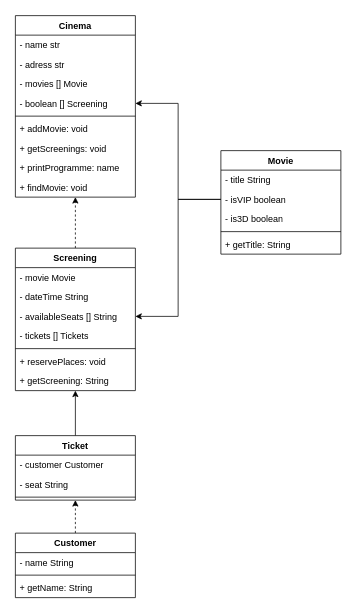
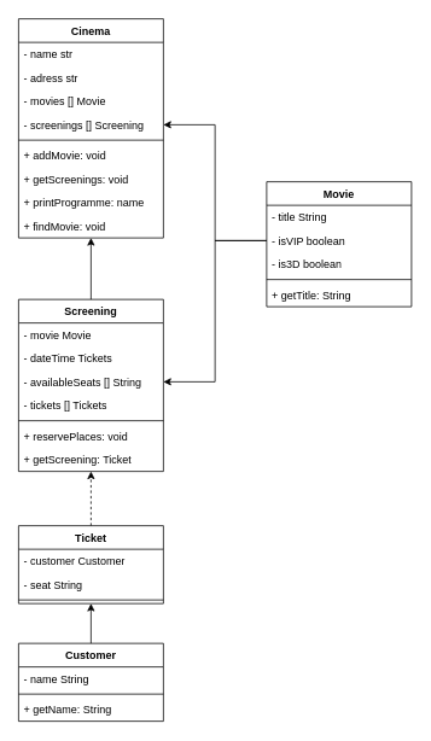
- <mxCell id="6" value="- boolean [] Screening" style="text;strokeColor=none;fillColor=none;align=left;verticalAlign=top;spacingLeft=4;spacingRight=4;overflow=hidden;rotatable=0;points=[[0,0.5],[1,0.5]];portConstraint=eastwest;whiteSpace=wrap;html=1;" parent="2" vertex="1"><mxGeometry y="104" width="160" height="26" as="geometry" /></mxCell>
+ <mxCell id="6" value="- screenings [] Screening" style="text;strokeColor=none;fillColor=none;align=left;verticalAlign=top;spacingLeft=4;spacingRight=4;overflow=hidden;rotatable=0;points=[[0,0.5],[1,0.5]];portConstraint=eastwest;whiteSpace=wrap;html=1;" parent="2" vertex="1"><mxGeometry y="104" width="160" height="26" as="geometry" /></mxCell>
- <mxCell id="12" style="edgeStyle=orthogonalEdgeStyle;rounded=0;orthogonalLoop=1;jettySize=auto;html=1;exitX=0.5;exitY=0;exitDx=0;exitDy=0;entryX=0.5;entryY=1;entryDx=0;entryDy=0;dashed=1;" edge="1" parent="1" source="13" target="2"><mxGeometry relative="1" as="geometry" /></mxCell>
+ <mxCell id="12" style="edgeStyle=orthogonalEdgeStyle;rounded=0;orthogonalLoop=1;jettySize=auto;html=1;exitX=0.5;exitY=0;exitDx=0;exitDy=0;entryX=0.5;entryY=1;entryDx=0;entryDy=0;" edge="1" parent="1" source="13" target="2"><mxGeometry relative="1" as="geometry" /></mxCell>
- <mxCell id="15" value="- dateTime String" style="text;strokeColor=none;fillColor=none;align=left;verticalAlign=top;spacingLeft=4;spacingRight=4;overflow=hidden;rotatable=0;points=[[0,0.5],[1,0.5]];portConstraint=eastwest;whiteSpace=wrap;html=1;" parent="13" vertex="1"><mxGeometry y="52" width="160" height="26" as="geometry" /></mxCell>
+ <mxCell id="15" value="- dateTime Tickets" style="text;strokeColor=none;fillColor=none;align=left;verticalAlign=top;spacingLeft=4;spacingRight=4;overflow=hidden;rotatable=0;points=[[0,0.5],[1,0.5]];portConstraint=eastwest;whiteSpace=wrap;html=1;" parent="13" vertex="1"><mxGeometry y="52" width="160" height="26" as="geometry" /></mxCell>
- <mxCell id="20" value="+ getScreening: String" style="text;strokeColor=none;fillColor=none;align=left;verticalAlign=top;spacingLeft=4;spacingRight=4;overflow=hidden;rotatable=0;points=[[0,0.5],[1,0.5]];portConstraint=eastwest;whiteSpace=wrap;html=1;" parent="13" vertex="1"><mxGeometry y="164" width="160" height="26" as="geometry" /></mxCell>
+ <mxCell id="20" value="+ getScreening: Ticket" style="text;strokeColor=none;fillColor=none;align=left;verticalAlign=top;spacingLeft=4;spacingRight=4;overflow=hidden;rotatable=0;points=[[0,0.5],[1,0.5]];portConstraint=eastwest;whiteSpace=wrap;html=1;" parent="13" vertex="1"><mxGeometry y="164" width="160" height="26" as="geometry" /></mxCell>
- <mxCell id="21" style="edgeStyle=orthogonalEdgeStyle;rounded=0;orthogonalLoop=1;jettySize=auto;html=1;exitX=0.5;exitY=0;exitDx=0;exitDy=0;entryX=0.5;entryY=1;entryDx=0;entryDy=0;" edge="1" parent="1" source="22" target="13"><mxGeometry relative="1" as="geometry" /></mxCell>
+ <mxCell id="21" style="edgeStyle=orthogonalEdgeStyle;rounded=0;orthogonalLoop=1;jettySize=auto;html=1;exitX=0.5;exitY=0;exitDx=0;exitDy=0;entryX=0.5;entryY=1;entryDx=0;entryDy=0;dashed=1;" edge="1" parent="1" source="22" target="13"><mxGeometry relative="1" as="geometry" /></mxCell>
- <mxCell id="26" style="edgeStyle=orthogonalEdgeStyle;rounded=0;orthogonalLoop=1;jettySize=auto;html=1;exitX=0.5;exitY=0;exitDx=0;exitDy=0;entryX=0.5;entryY=1;entryDx=0;entryDy=0;dashed=1;" edge="1" parent="1" source="27" target="22"><mxGeometry relative="1" as="geometry" /></mxCell>
+ <mxCell id="26" style="edgeStyle=orthogonalEdgeStyle;rounded=0;orthogonalLoop=1;jettySize=auto;html=1;exitX=0.5;exitY=0;exitDx=0;exitDy=0;entryX=0.5;entryY=1;entryDx=0;entryDy=0;" edge="1" parent="1" source="27" target="22"><mxGeometry relative="1" as="geometry" /></mxCell>
